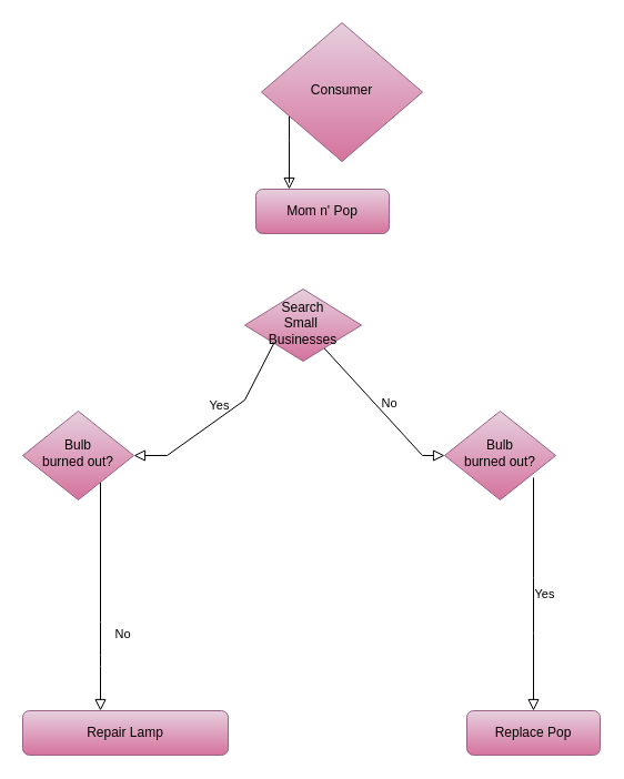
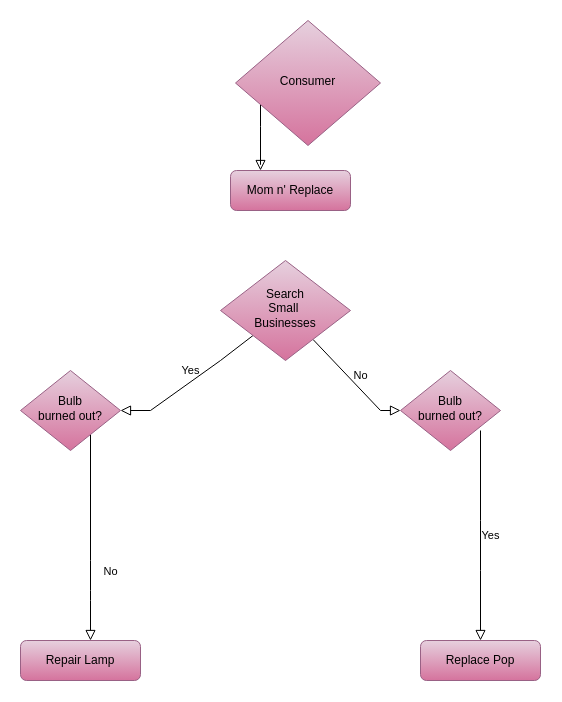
- <mxCell id="2" value="Mom n' Pop" style="rounded=1;whiteSpace=wrap;html=1;fontSize=12;glass=0;strokeWidth=1;shadow=0;gradientColor=#d5739d;fillColor=#e6d0de;strokeColor=#996185;" parent="1" vertex="1"><mxGeometry x="229.996" y="170" width="120" height="40" as="geometry" /></mxCell>
+ <mxCell id="2" value="Mom n' Replace" style="rounded=1;whiteSpace=wrap;html=1;fontSize=12;glass=0;strokeWidth=1;shadow=0;gradientColor=#d5739d;fillColor=#e6d0de;strokeColor=#996185;" parent="1" vertex="1"><mxGeometry x="229.996" y="170" width="120" height="40" as="geometry" /></mxCell>
- <mxCell id="5" value="Search&lt;br&gt;Small&amp;nbsp;&lt;br&gt;Businesses" style="rhombus;whiteSpace=wrap;html=1;shadow=0;fontFamily=Helvetica;fontSize=12;align=center;strokeWidth=1;spacing=6;spacingTop=-4;gradientColor=#d5739d;strokeColor=#996185;fillColor=#E6D0DE;" parent="1" vertex="1"><mxGeometry x="220" y="260" width="105" height="65" as="geometry" /></mxCell>
+ <mxCell id="5" value="Search&lt;br&gt;Small&amp;nbsp;&lt;br&gt;Businesses" style="rhombus;whiteSpace=wrap;html=1;shadow=0;fontFamily=Helvetica;fontSize=12;align=center;strokeWidth=1;spacing=6;spacingTop=-4;gradientColor=#d5739d;strokeColor=#996185;fillColor=#E6D0DE;" parent="1" vertex="1"><mxGeometry x="220" y="260" width="130" height="100" as="geometry" /></mxCell>
- <mxCell id="9" value="Repair Lamp" style="rounded=1;whiteSpace=wrap;html=1;fontSize=12;glass=0;strokeWidth=1;shadow=0;gradientColor=#d5739d;fillColor=#e6d0de;strokeColor=#996185;" parent="1" vertex="1"><mxGeometry x="20" y="640" width="185" height="40" as="geometry" /></mxCell>
+ <mxCell id="9" value="Repair Lamp" style="rounded=1;whiteSpace=wrap;html=1;fontSize=12;glass=0;strokeWidth=1;shadow=0;gradientColor=#d5739d;fillColor=#e6d0de;strokeColor=#996185;" parent="1" vertex="1"><mxGeometry x="20" y="640" width="120" height="40" as="geometry" /></mxCell>
